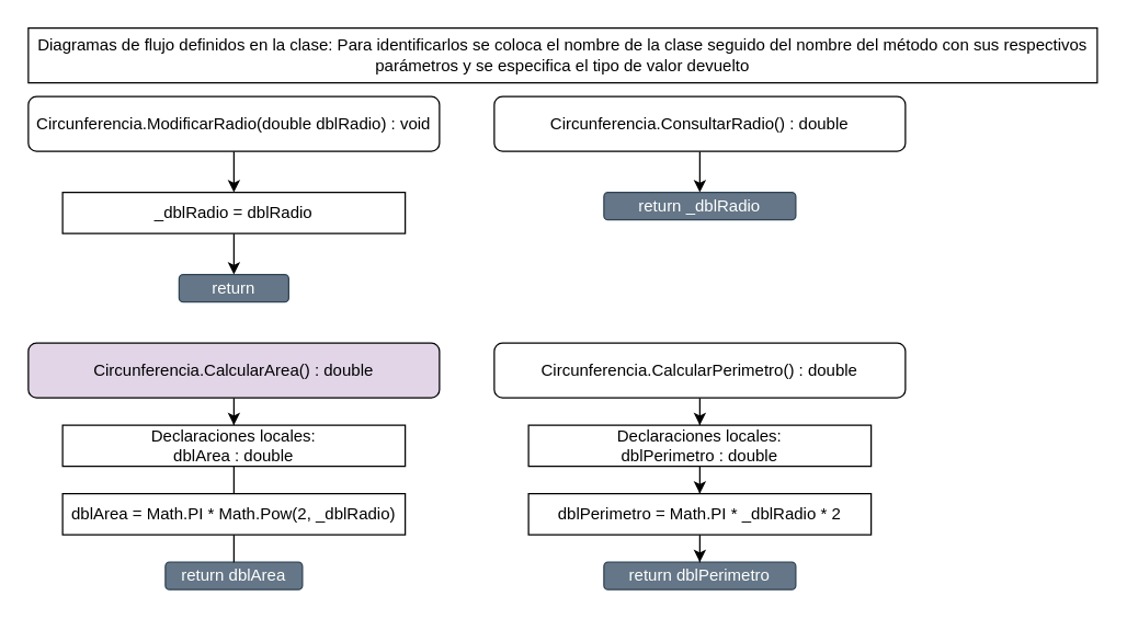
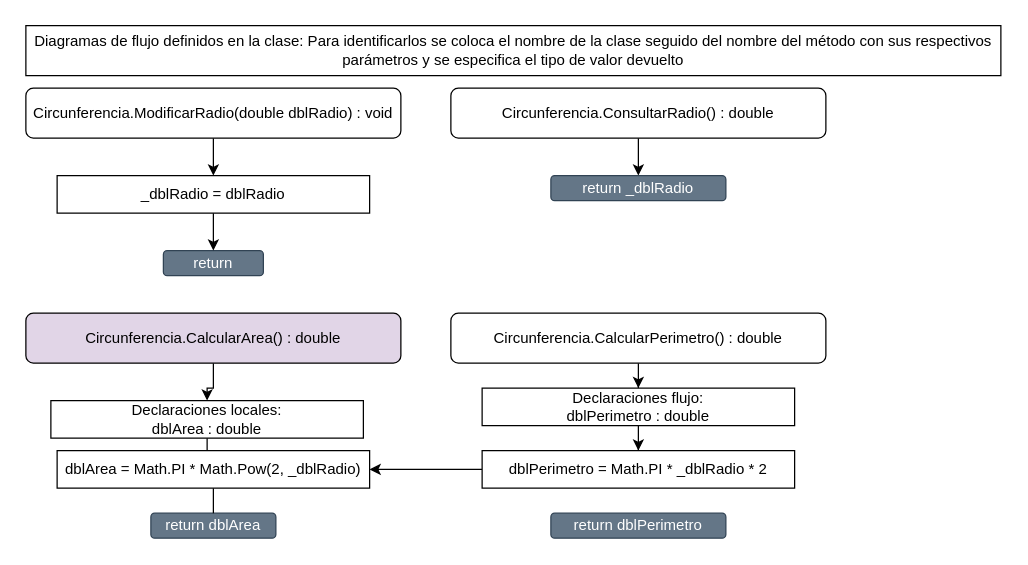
- <mxCell id="15" value="Declaraciones locales:&lt;br&gt;dblArea : double" style="rounded=0;whiteSpace=wrap;html=1;" vertex="1" parent="1"><mxGeometry x="45" y="310" width="250" height="30" as="geometry" /></mxCell>
+ <mxCell id="15" value="Declaraciones locales:&lt;br&gt;dblArea : double" style="rounded=0;whiteSpace=wrap;html=1;" vertex="1" parent="1"><mxGeometry x="40" y="320" width="250" height="30" as="geometry" /></mxCell>
- <mxCell id="22" value="Declaraciones locales:&lt;br&gt;dblPerimetro : double" style="rounded=0;whiteSpace=wrap;html=1;" vertex="1" parent="1"><mxGeometry x="385" y="310" width="250" height="30" as="geometry" /></mxCell>
+ <mxCell id="22" value="Declaraciones flujo:&lt;br&gt;dblPerimetro : double" style="rounded=0;whiteSpace=wrap;html=1;" vertex="1" parent="1"><mxGeometry x="385" y="310" width="250" height="30" as="geometry" /></mxCell>
- <mxCell id="23" value="" style="edgeStyle=orthogonalEdgeStyle;rounded=0;orthogonalLoop=1;jettySize=auto;html=1;" edge="1" parent="1" source="24" target="20"><mxGeometry relative="1" as="geometry" /></mxCell>
+ <mxCell id="23" value="" style="edgeStyle=orthogonalEdgeStyle;rounded=0;orthogonalLoop=1;jettySize=auto;html=1;" edge="1" parent="1" source="24" target="17"><mxGeometry relative="1" as="geometry" /></mxCell>
